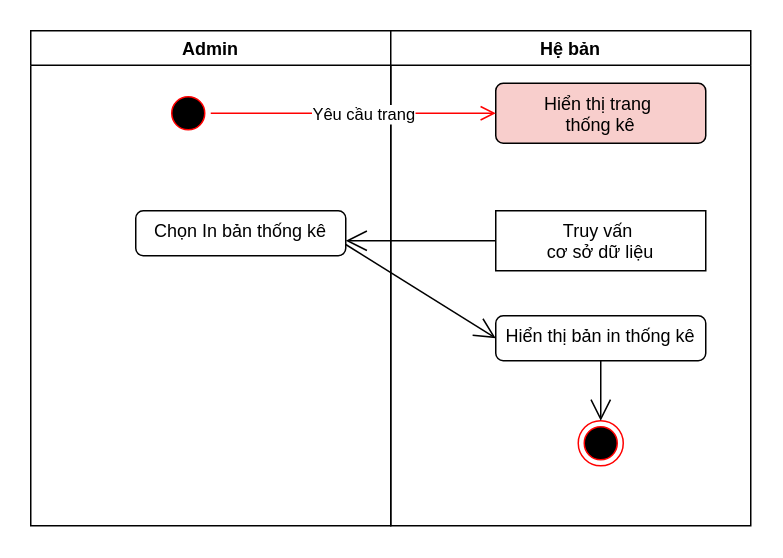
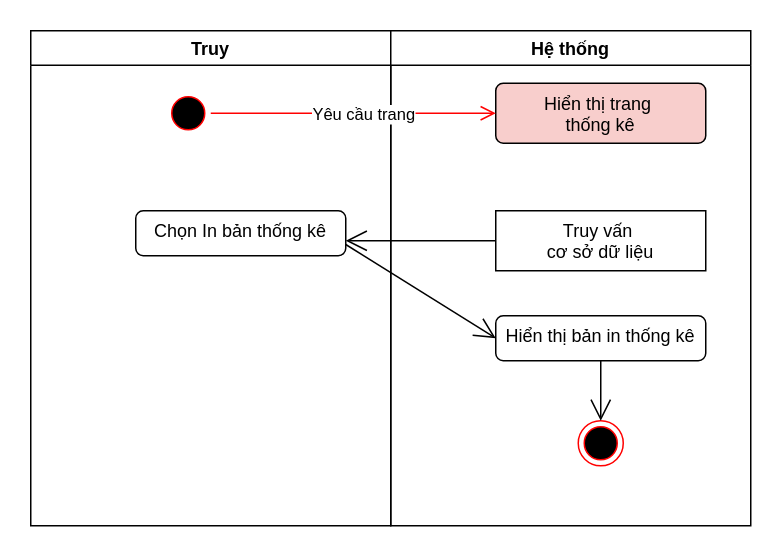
- <mxCell id="2" value="Admin" style="swimlane;" parent="1" vertex="1"><mxGeometry y="20" width="240" height="330" as="geometry" x="20" /></mxCell>
+ <mxCell id="2" value="Truy" style="swimlane;" parent="1" vertex="1"><mxGeometry y="20" width="240" height="330" as="geometry" x="20" /></mxCell>
- <mxCell id="5" value="Hệ bản" style="swimlane;" parent="1" vertex="1"><mxGeometry x="260" y="20" width="240" height="330" as="geometry" /></mxCell>
+ <mxCell id="5" value="Hệ thống" style="swimlane;" parent="1" vertex="1"><mxGeometry x="260" y="20" width="240" height="330" as="geometry" /></mxCell>
